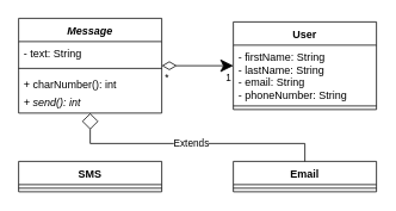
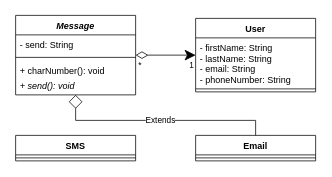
- <mxCell id="3" value="- text: String" style="text;strokeColor=none;fillColor=none;align=left;verticalAlign=top;spacingLeft=4;spacingRight=4;overflow=hidden;rotatable=0;points=[[0,0.5],[1,0.5]];portConstraint=eastwest;" vertex="1" parent="2"><mxGeometry y="26" width="160" height="26" as="geometry" /></mxCell>
+ <mxCell id="3" value="- send: String" style="text;strokeColor=none;fillColor=none;align=left;verticalAlign=top;spacingLeft=4;spacingRight=4;overflow=hidden;rotatable=0;points=[[0,0.5],[1,0.5]];portConstraint=eastwest;" vertex="1" parent="2"><mxGeometry y="26" width="160" height="26" as="geometry" /></mxCell>
- <mxCell id="5" value="+ charNumber(): int&#10;" style="text;strokeColor=none;fillColor=none;align=left;verticalAlign=top;spacingLeft=4;spacingRight=4;overflow=hidden;rotatable=0;points=[[0,0.5],[1,0.5]];portConstraint=eastwest;" vertex="1" parent="2"><mxGeometry y="60" width="160" height="20" as="geometry" /></mxCell>
+ <mxCell id="5" value="+ charNumber(): void&#10;" style="text;strokeColor=none;fillColor=none;align=left;verticalAlign=top;spacingLeft=4;spacingRight=4;overflow=hidden;rotatable=0;points=[[0,0.5],[1,0.5]];portConstraint=eastwest;" vertex="1" parent="2"><mxGeometry y="60" width="160" height="20" as="geometry" /></mxCell>
- <mxCell id="6" value="+ send(): int" style="text;strokeColor=none;fillColor=none;align=left;verticalAlign=top;spacingLeft=4;spacingRight=4;overflow=hidden;rotatable=0;points=[[0,0.5],[1,0.5]];portConstraint=eastwest;fontStyle=2" vertex="1" parent="2"><mxGeometry y="80" width="160" height="26" as="geometry" /></mxCell>
+ <mxCell id="6" value="+ send(): void" style="text;strokeColor=none;fillColor=none;align=left;verticalAlign=top;spacingLeft=4;spacingRight=4;overflow=hidden;rotatable=0;points=[[0,0.5],[1,0.5]];portConstraint=eastwest;fontStyle=2" vertex="1" parent="2"><mxGeometry y="80" width="160" height="26" as="geometry" /></mxCell>
